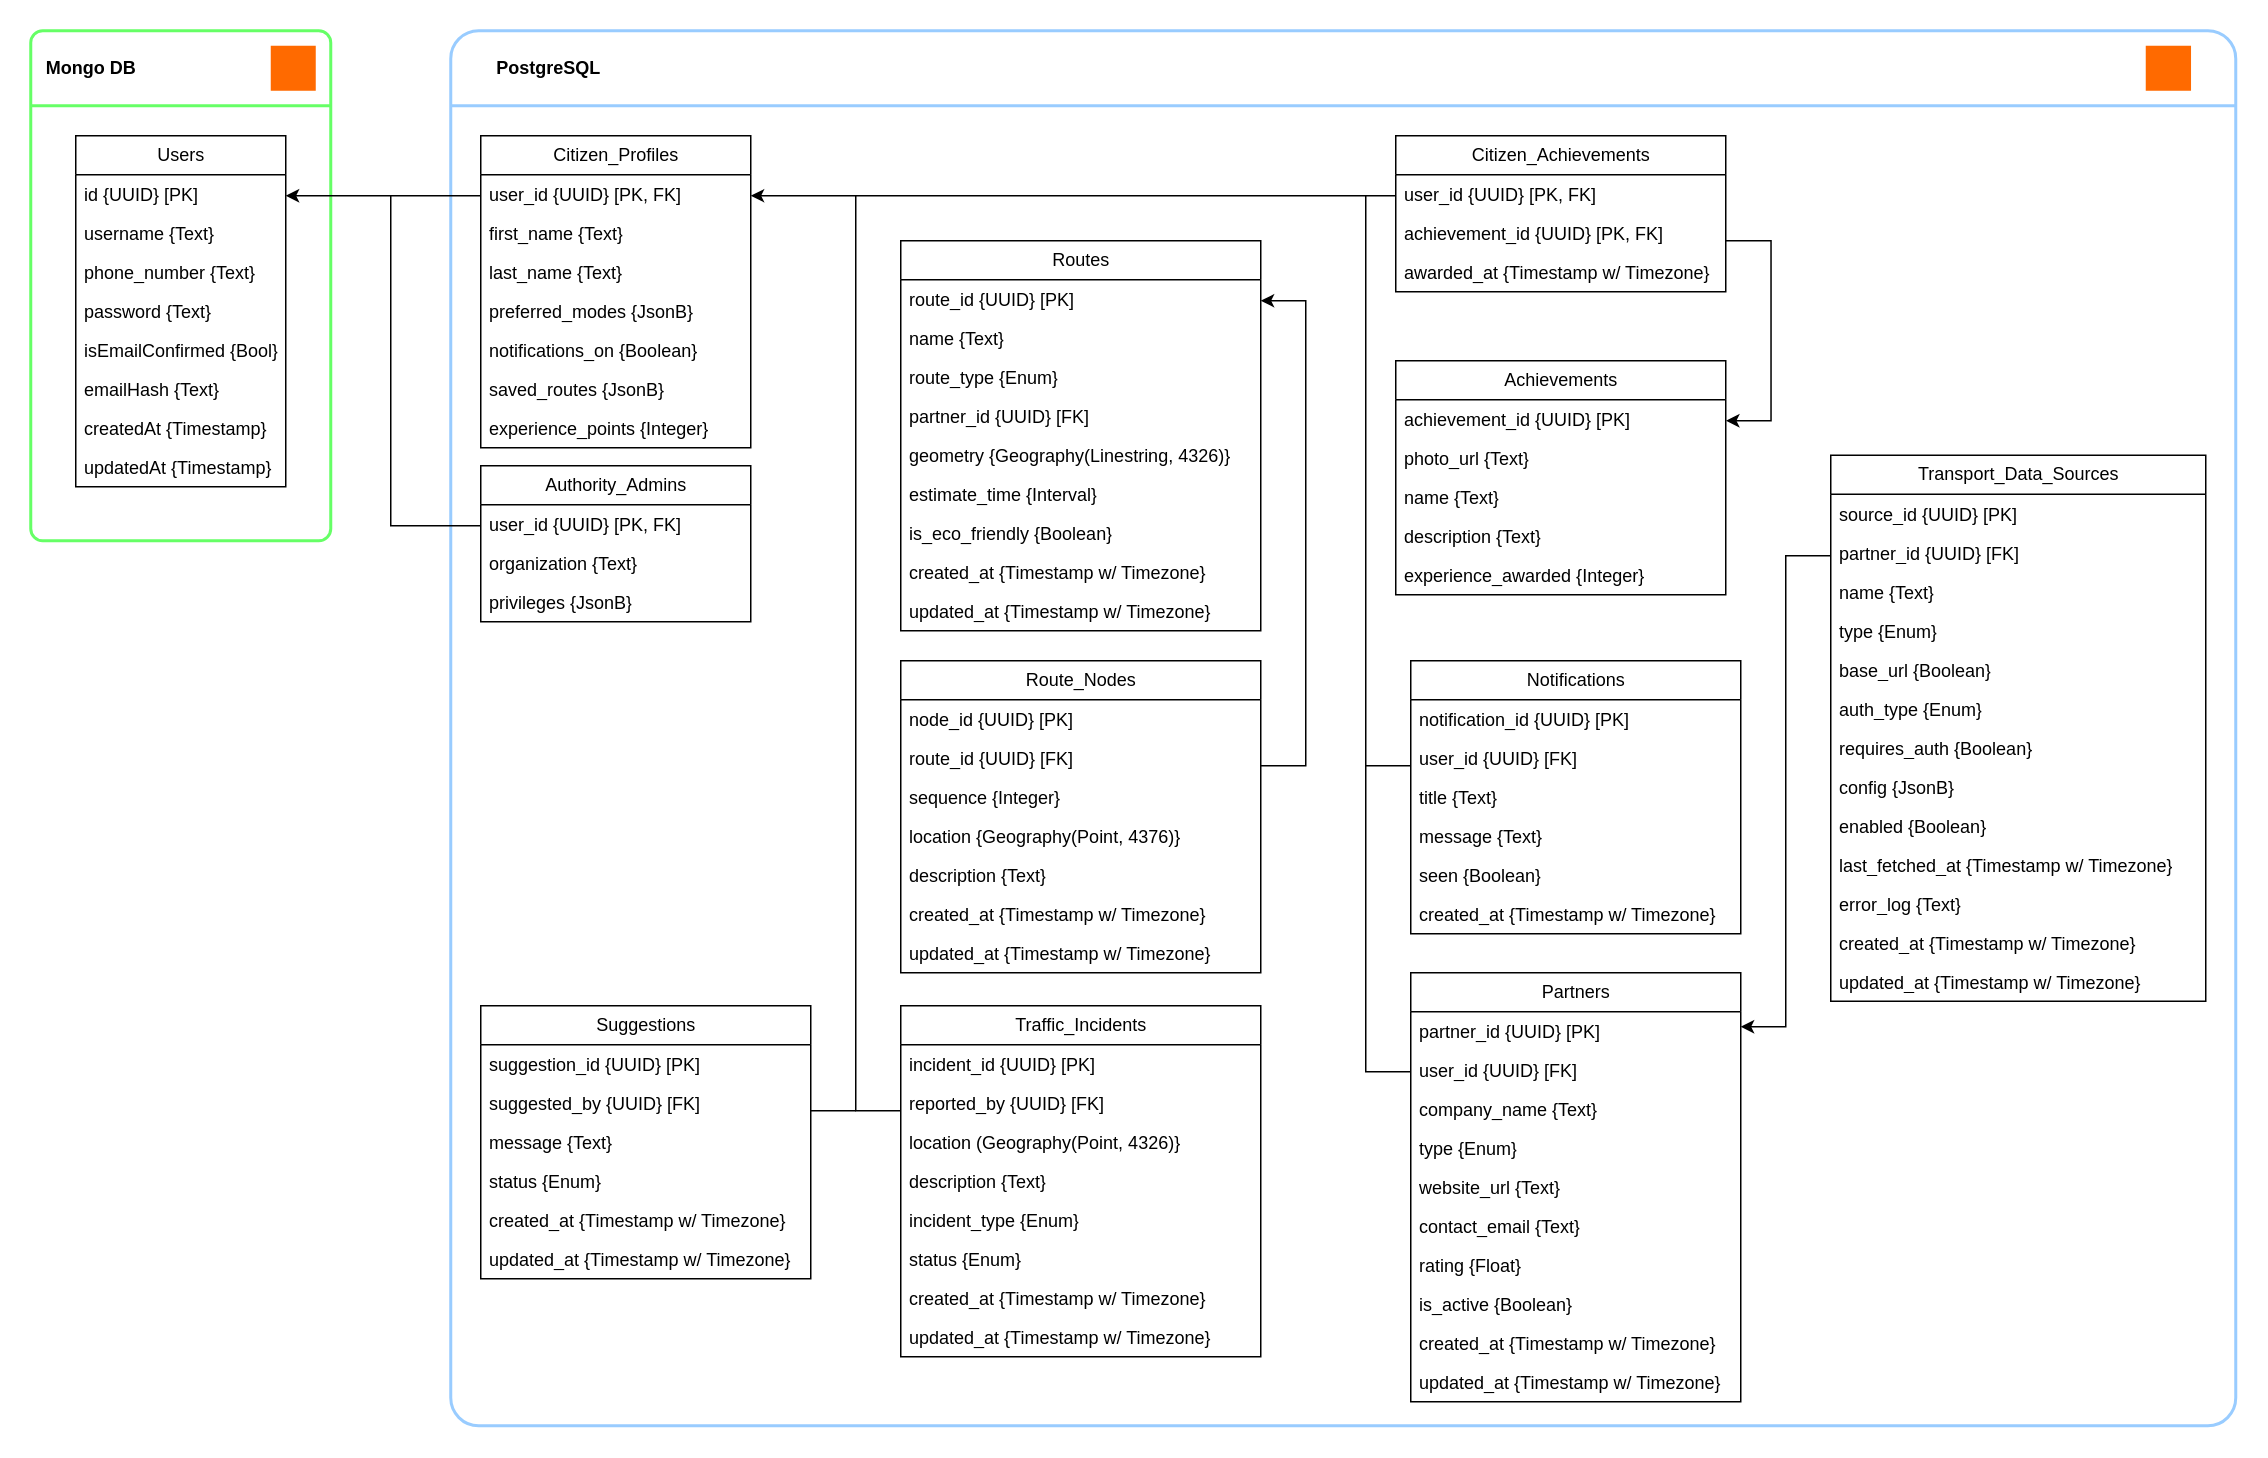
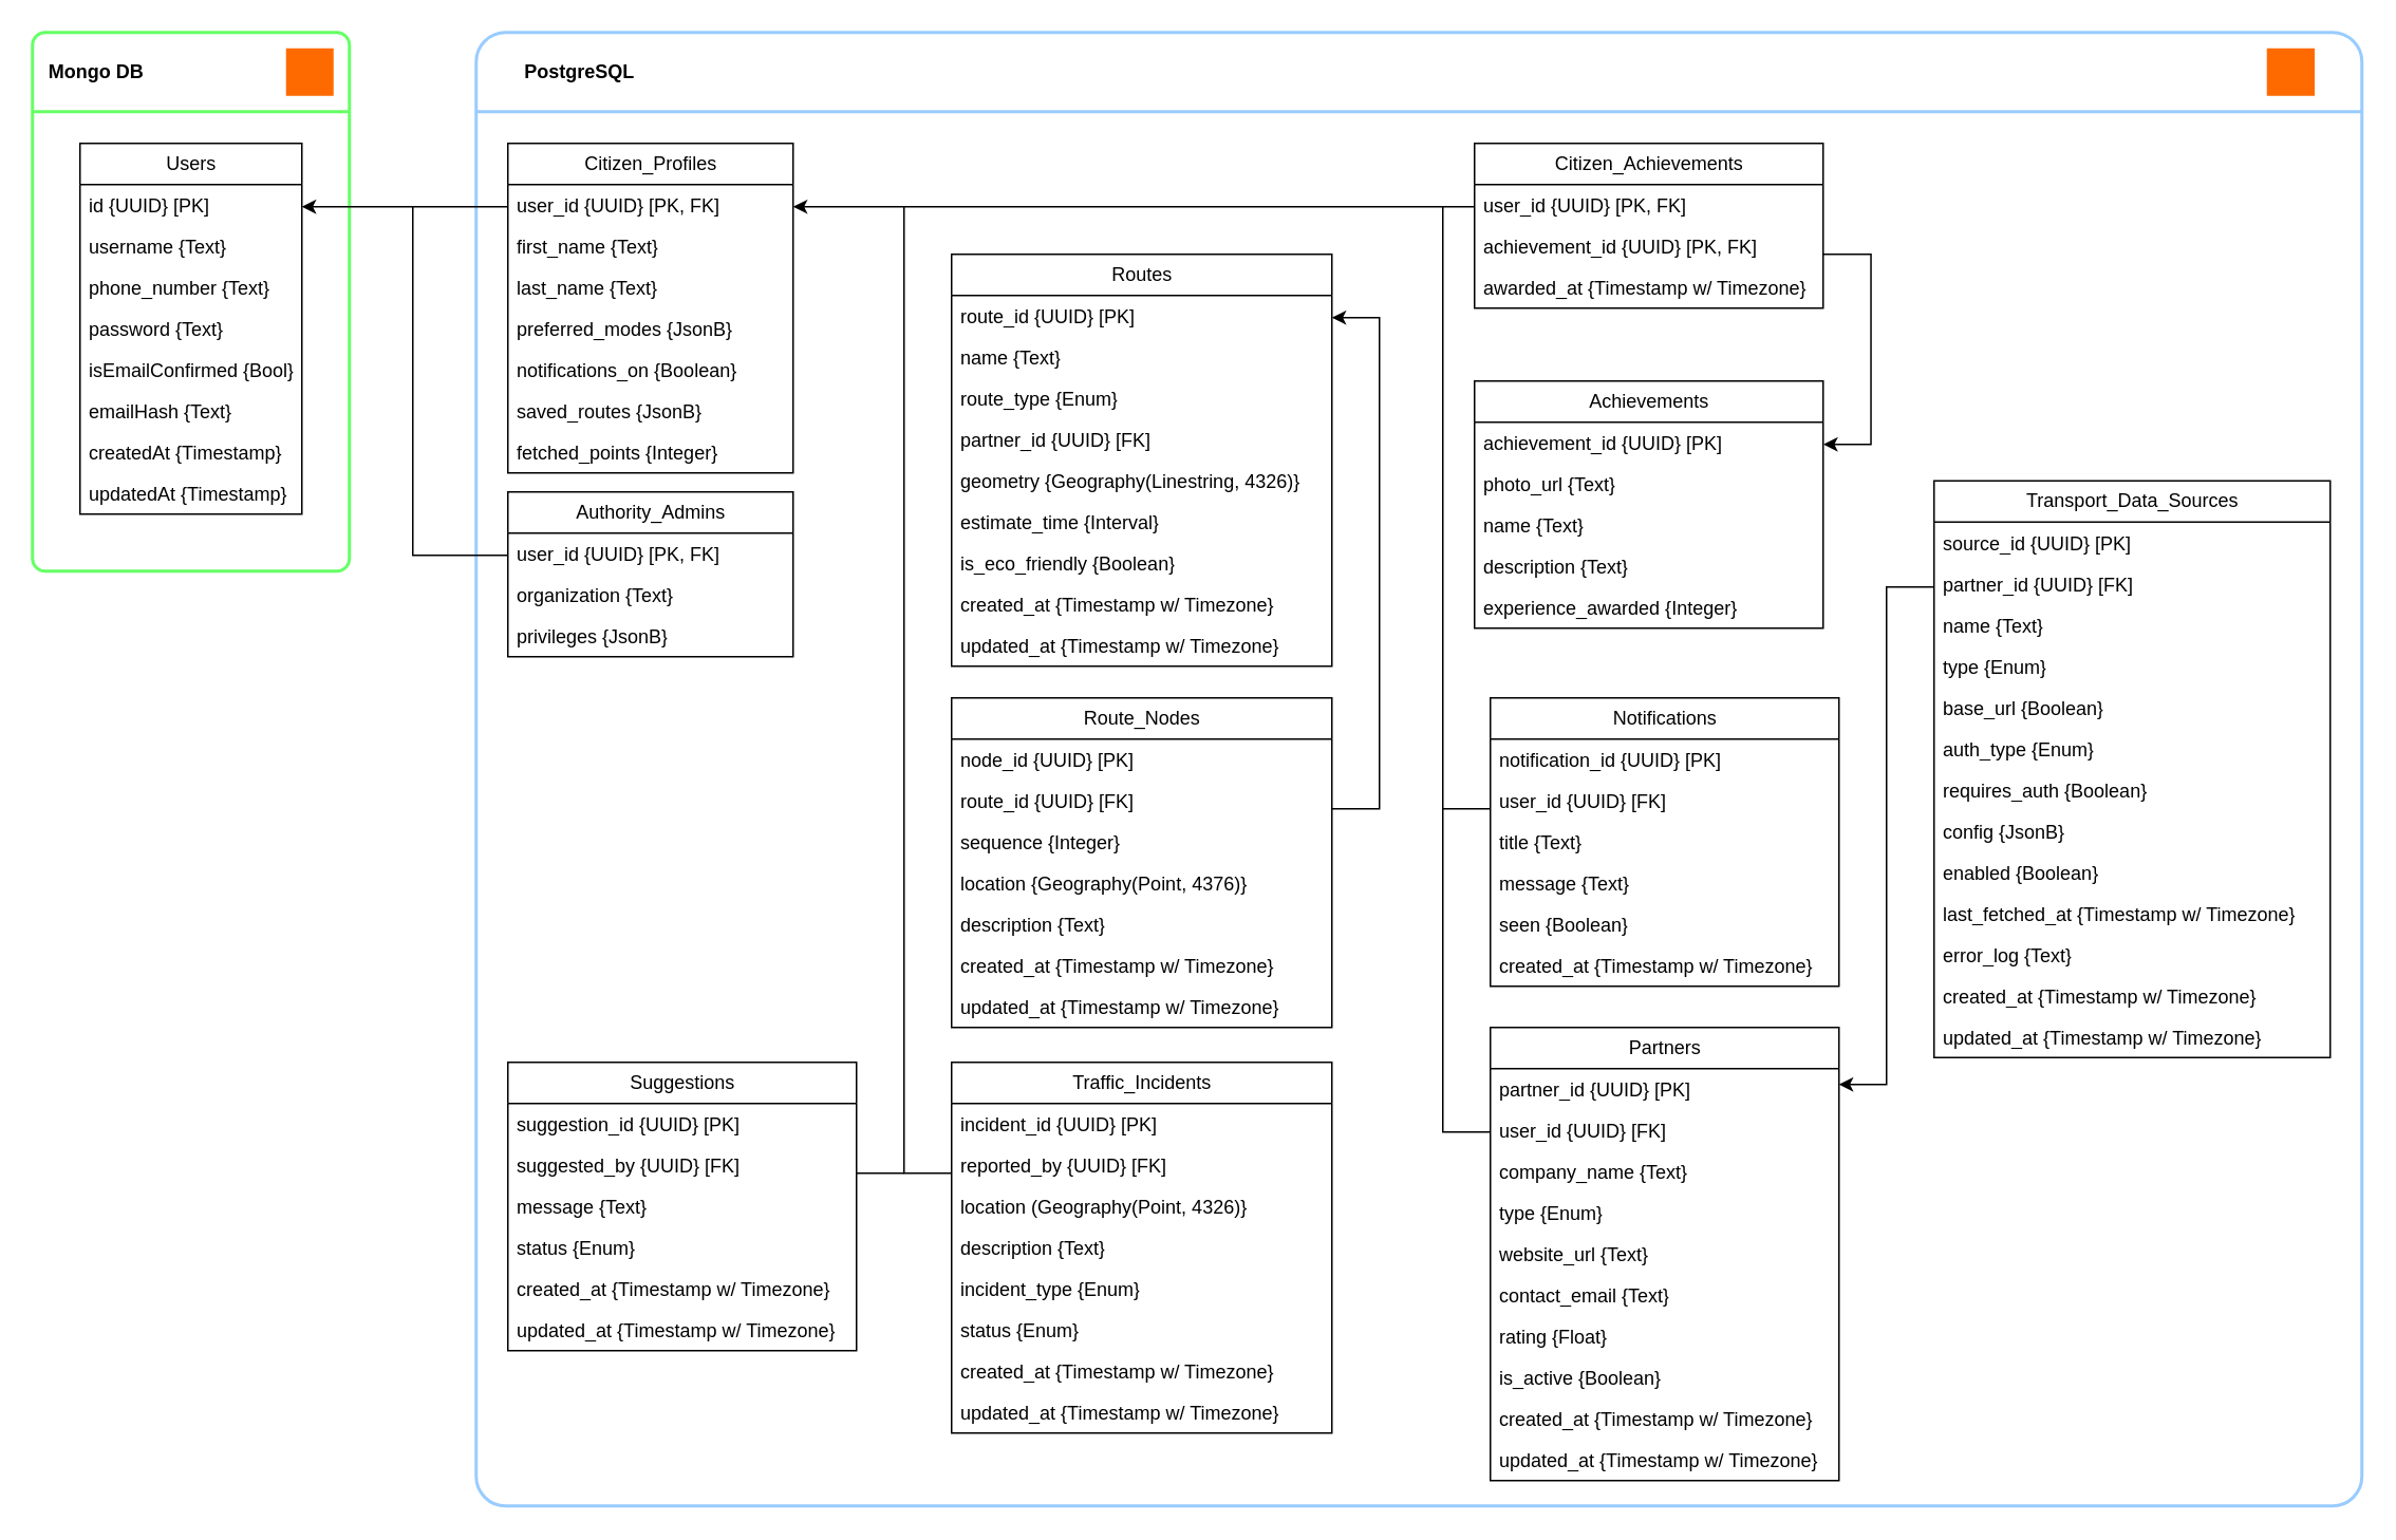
- <mxCell id="26" value="experience_points {Integer}" style="text;strokeColor=none;fillColor=none;align=left;verticalAlign=top;spacingLeft=4;spacingRight=4;overflow=hidden;rotatable=0;points=[[0,0.5],[1,0.5]];portConstraint=eastwest;whiteSpace=wrap;html=1;" vertex="1" parent="19"><mxGeometry y="182" width="180" height="26" as="geometry" /></mxCell>
+ <mxCell id="26" value="fetched_points {Integer}" style="text;strokeColor=none;fillColor=none;align=left;verticalAlign=top;spacingLeft=4;spacingRight=4;overflow=hidden;rotatable=0;points=[[0,0.5],[1,0.5]];portConstraint=eastwest;whiteSpace=wrap;html=1;" vertex="1" parent="19"><mxGeometry y="182" width="180" height="26" as="geometry" /></mxCell>
